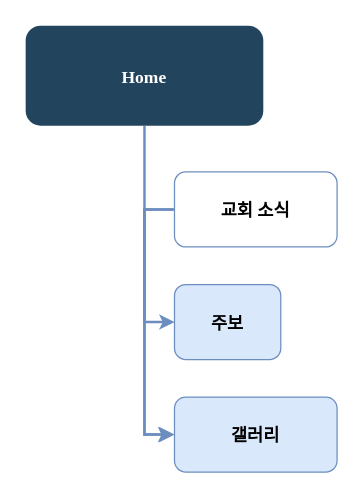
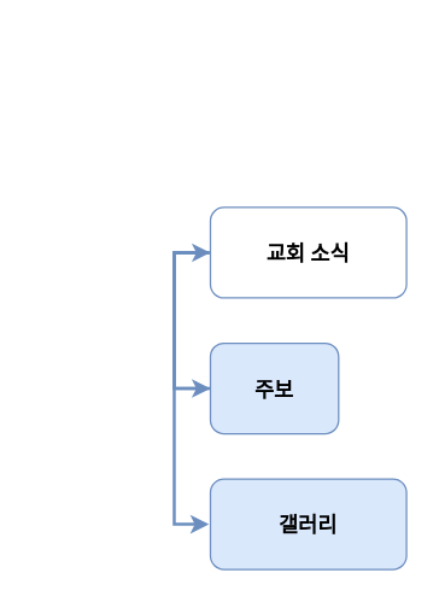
- <mxCell id="2" value="Home" style="rounded=1;fillColor=#23445D;gradientColor=none;strokeColor=none;fontColor=#FFFFFF;fontStyle=1;fontFamily=Tahoma;fontSize=14" parent="1" vertex="1"><mxGeometry x="20" y="20" width="190" height="80" as="geometry" /></mxCell>
- <mxCell id="9" value="" style="edgeStyle=elbowEdgeStyle;elbow=horizontal;strokeWidth=2;rounded=0;fillColor=#dae8fc;strokeColor=#6c8ebf;exitX=0.5;exitY=1;exitDx=0;exitDy=0;entryX=0;entryY=0.5;entryDx=0;entryDy=0;" edge="1" parent="1" source="2" target="8"><mxGeometry x="19" y="-146.5" width="100" height="100" as="geometry"><mxPoint x="154" y="183.5" as="sourcePoint" /><mxPoint x="80" y="300" as="targetPoint" /><Array as="points"><mxPoint x="115" y="190" /></Array></mxGeometry></mxCell>
+ <mxCell id="5" style="edgeStyle=orthogonalEdgeStyle;rounded=0;orthogonalLoop=1;jettySize=auto;html=1;exitX=0;exitY=0.5;exitDx=0;exitDy=0;entryX=0;entryY=0.5;entryDx=0;entryDy=0;strokeWidth=2;fillColor=#dae8fc;strokeColor=#6c8ebf;" parent="1" source="6" target="4" edge="1"><mxGeometry relative="1" as="geometry"><Array as="points"><mxPoint x="115" y="257.5" /><mxPoint x="115" y="167.5" /></Array></mxGeometry></mxCell>
